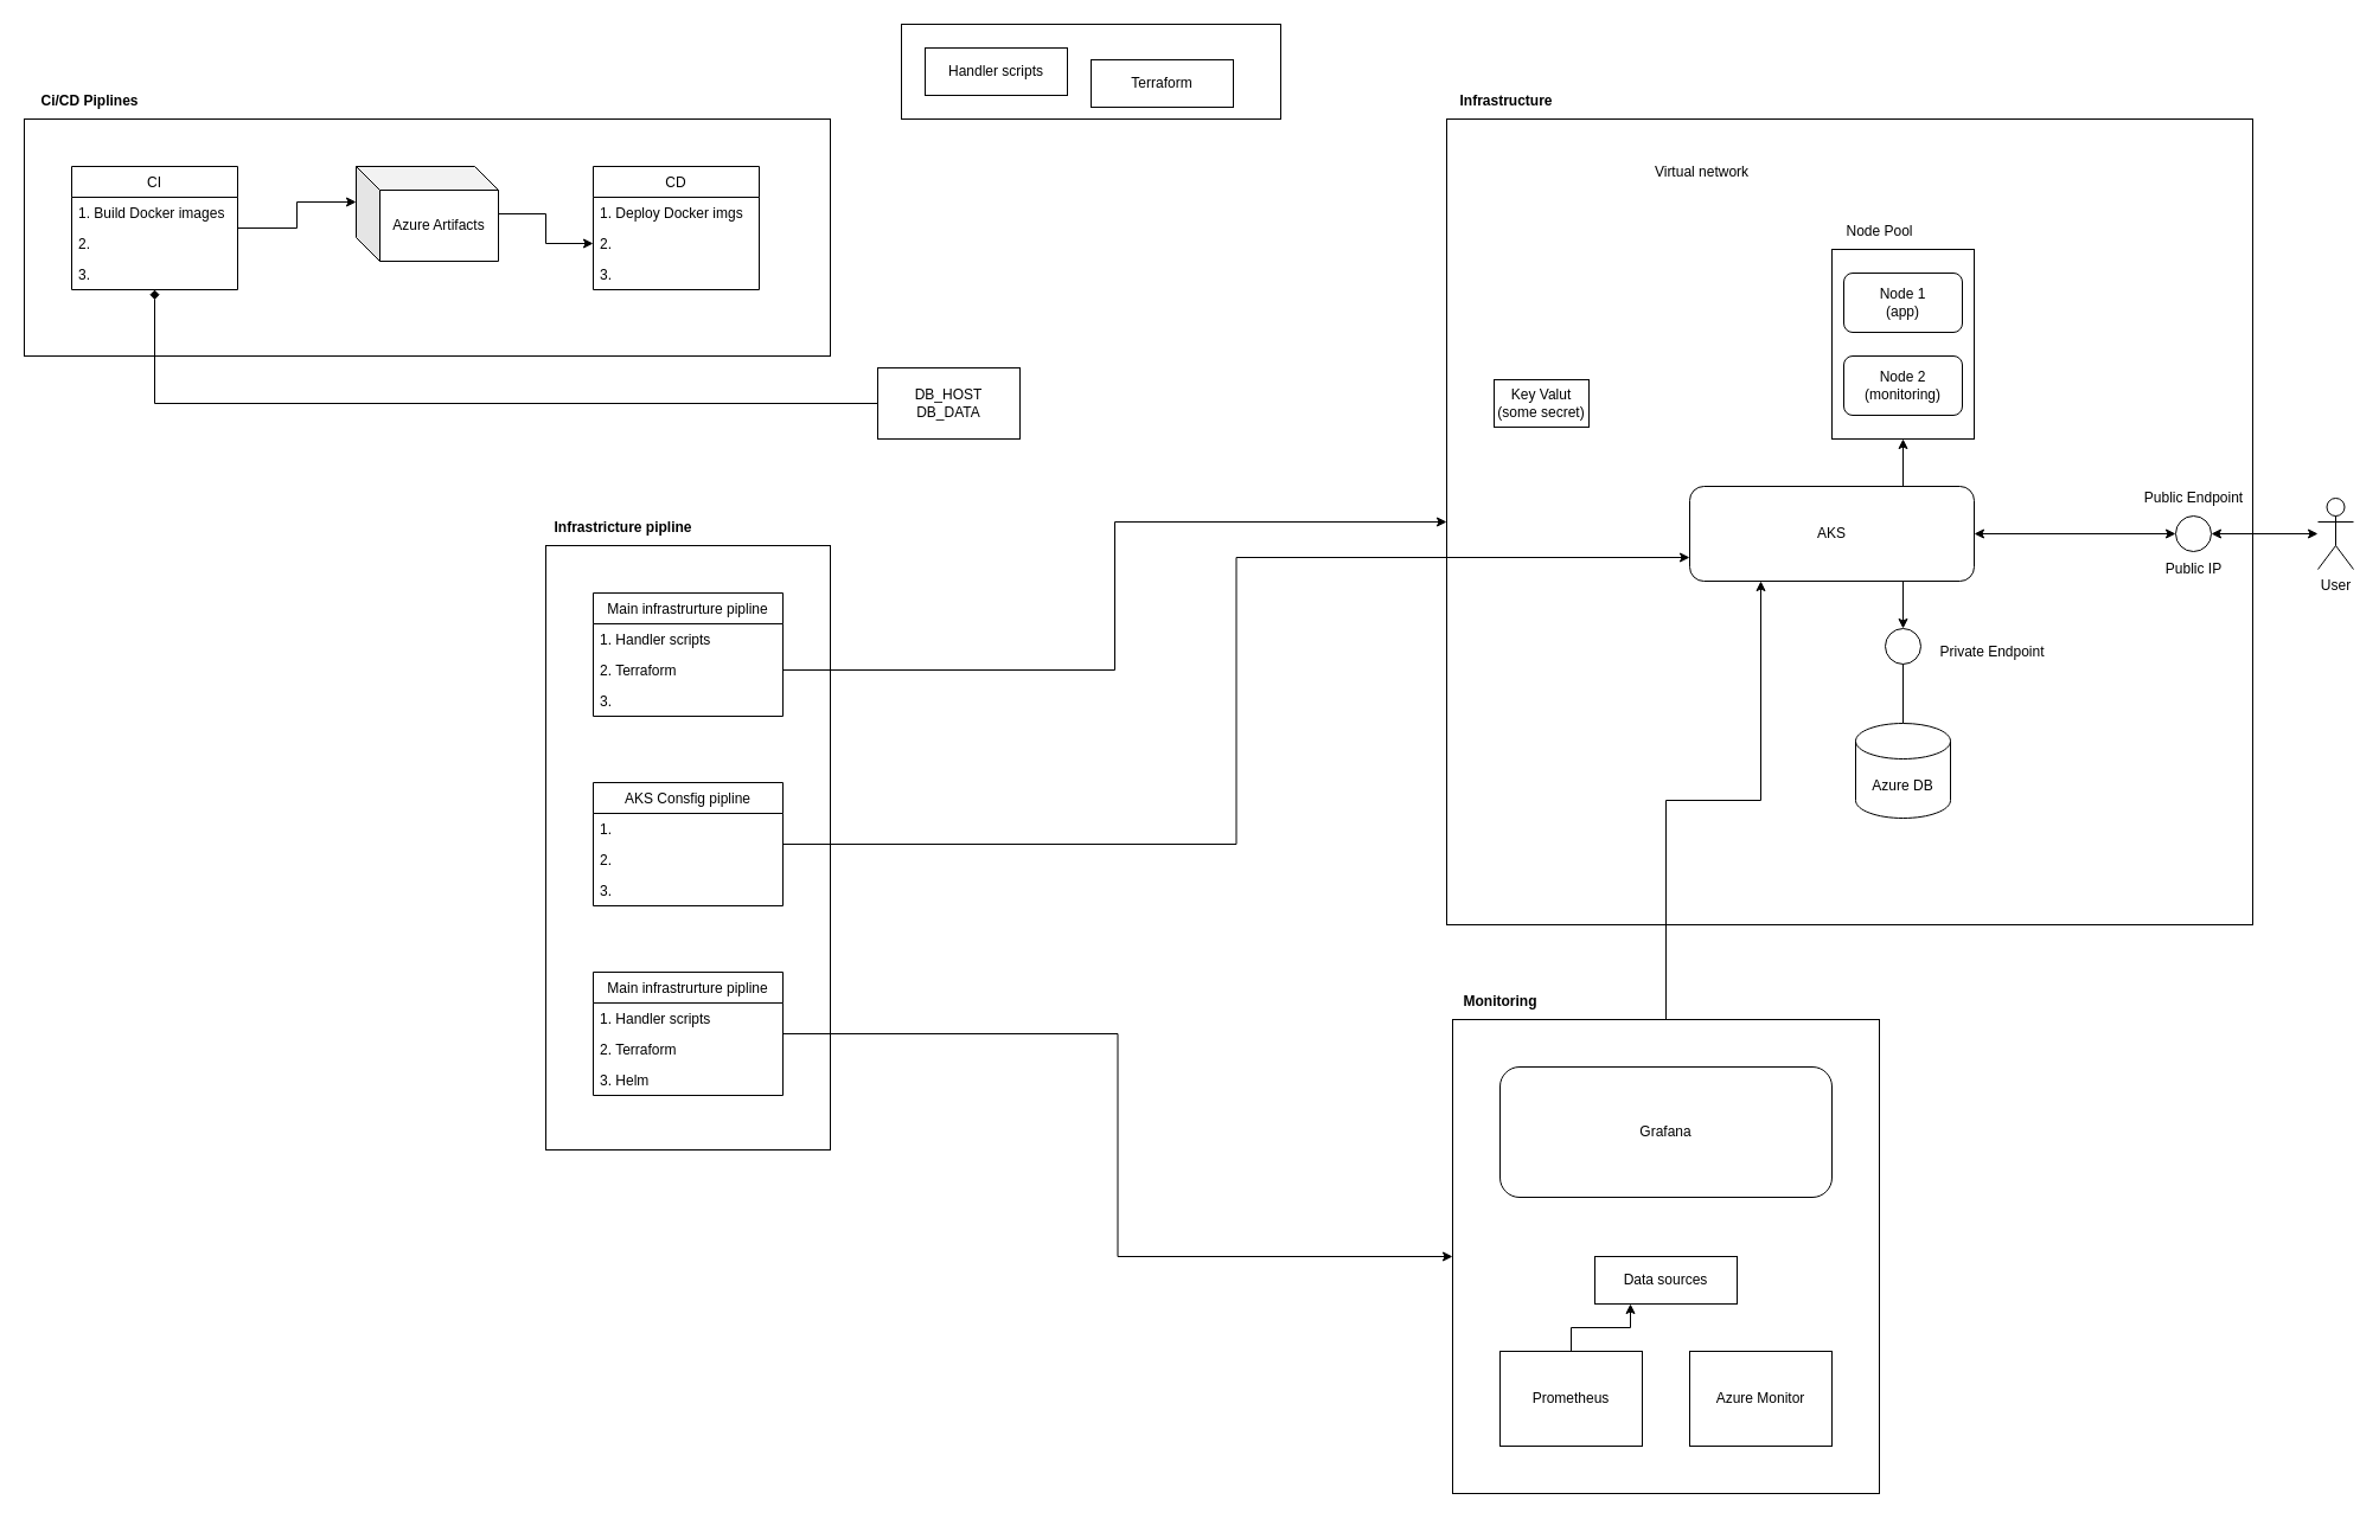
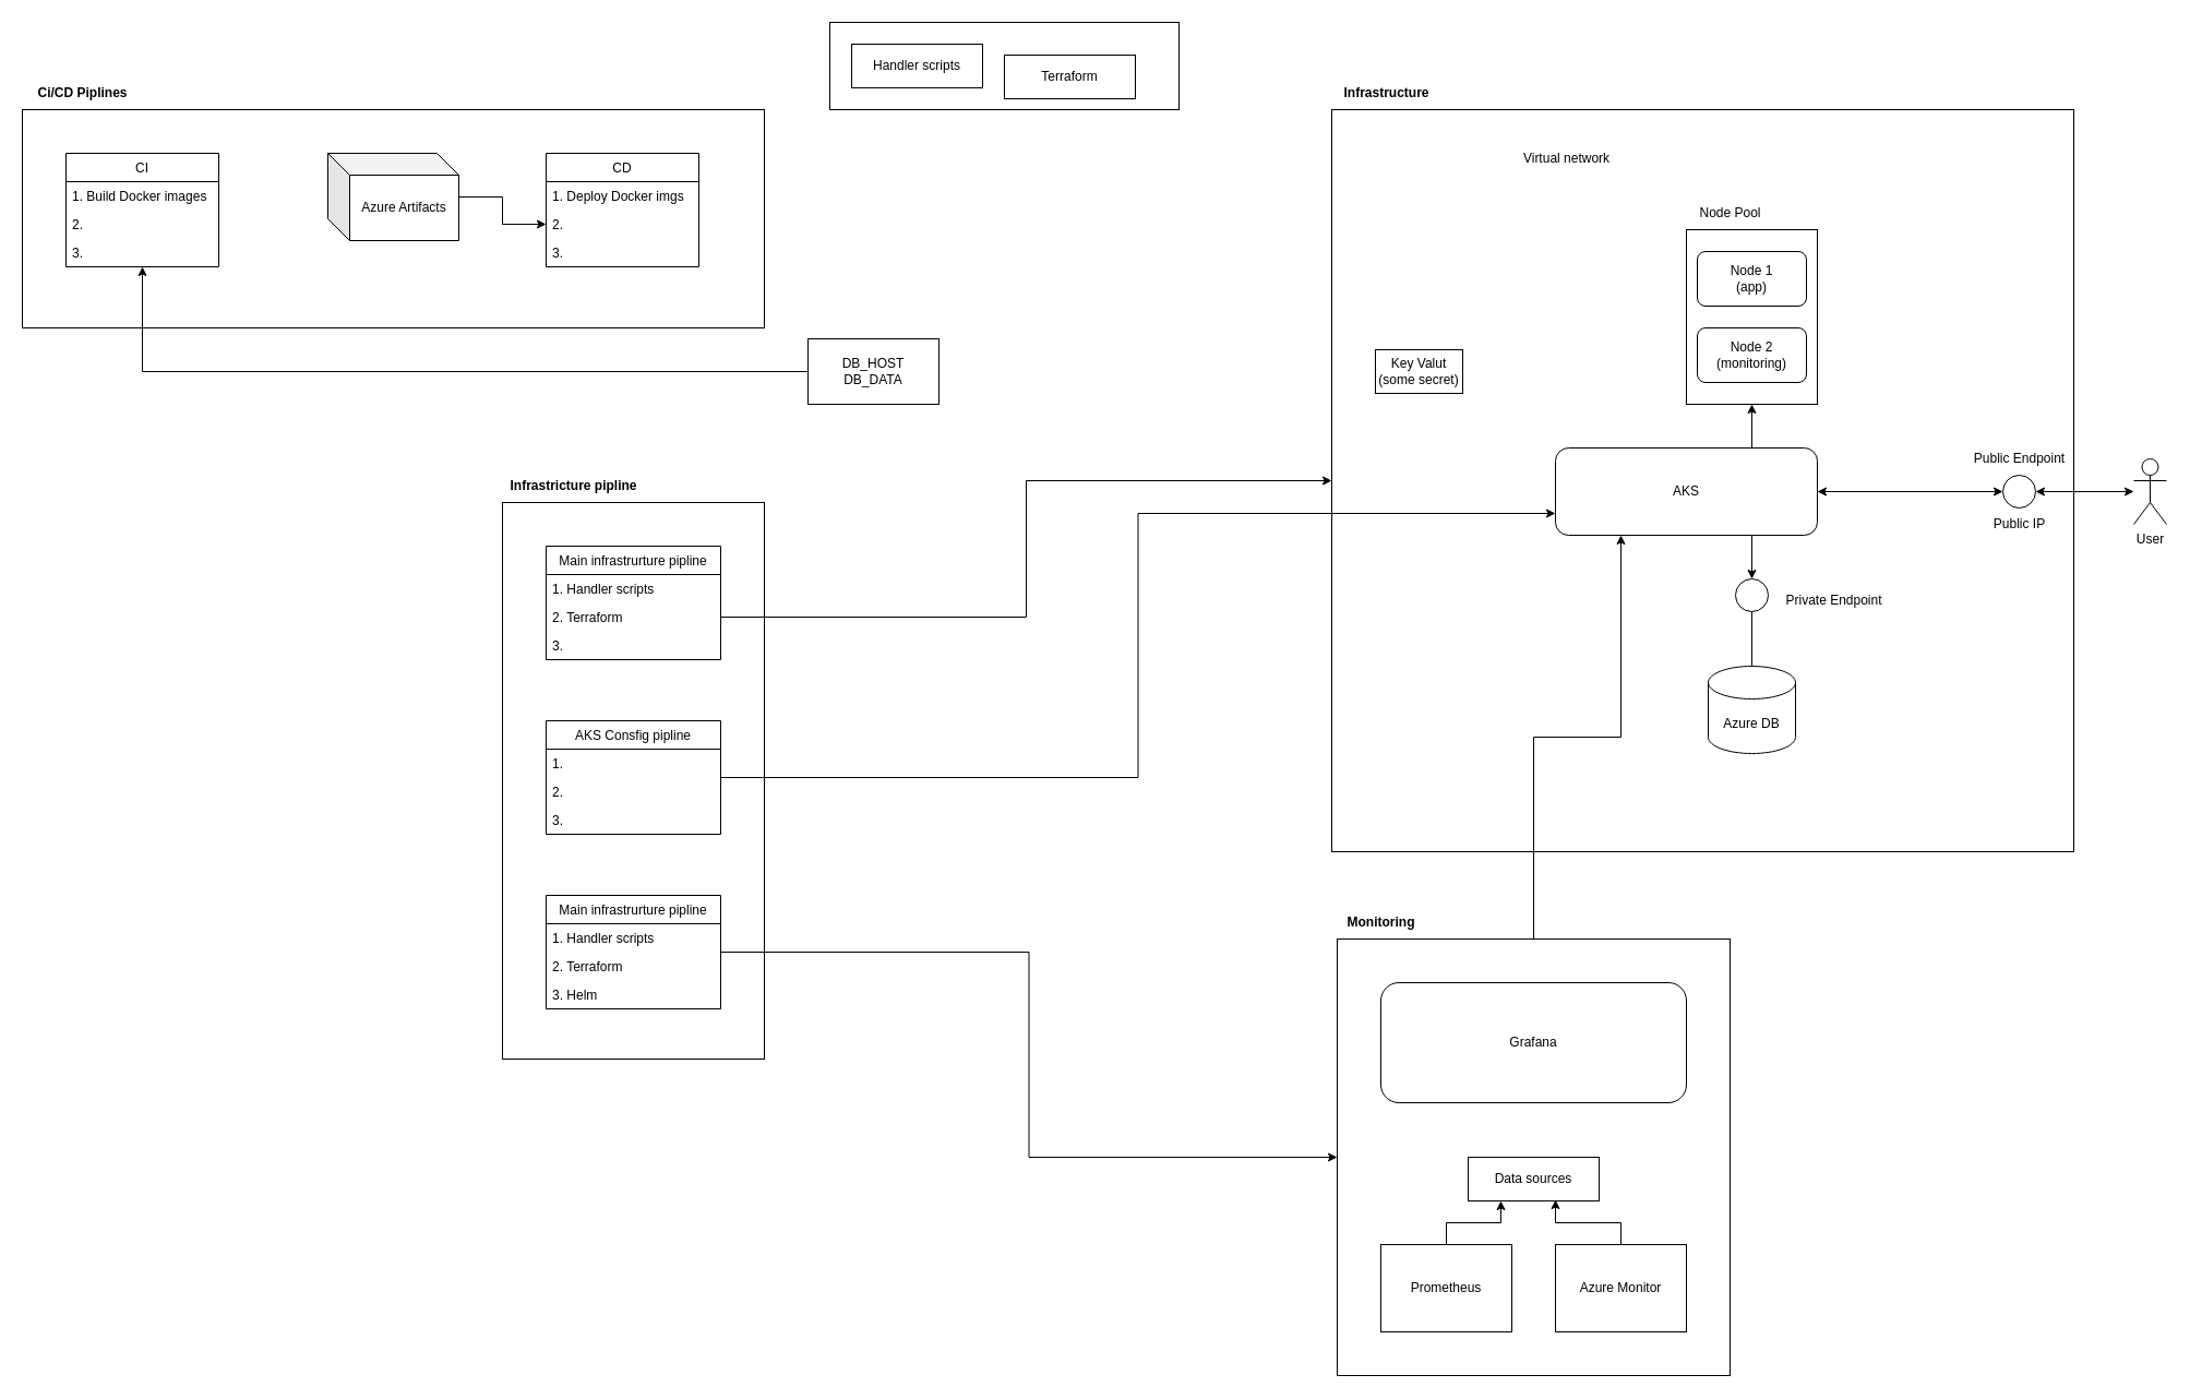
- <mxCell id="32" style="edgeStyle=orthogonalEdgeStyle;rounded=0;orthogonalLoop=1;jettySize=auto;html=1;entryX=0;entryY=0;entryDx=0;entryDy=30;entryPerimeter=0;" edge="1" parent="1" source="33" target="31"><mxGeometry relative="1" as="geometry" /></mxCell>
- <mxCell id="48" style="edgeStyle=orthogonalEdgeStyle;rounded=0;orthogonalLoop=1;jettySize=auto;html=1;endArrow=diamond;" edge="1" parent="1" source="49" target="33"><mxGeometry relative="1" as="geometry"><mxPoint x="140" y="340" as="targetPoint" /></mxGeometry></mxCell>
+ <mxCell id="48" style="edgeStyle=orthogonalEdgeStyle;rounded=0;orthogonalLoop=1;jettySize=auto;html=1;" edge="1" parent="1" source="49" target="33"><mxGeometry relative="1" as="geometry"><mxPoint x="140" y="340" as="targetPoint" /></mxGeometry></mxCell>
+ <mxCell id="65" style="edgeStyle=orthogonalEdgeStyle;rounded=0;orthogonalLoop=1;jettySize=auto;html=1;entryX=0.667;entryY=0.975;entryDx=0;entryDy=0;entryPerimeter=0;" edge="1" parent="1" source="66" target="62"><mxGeometry relative="1" as="geometry" /></mxCell>
